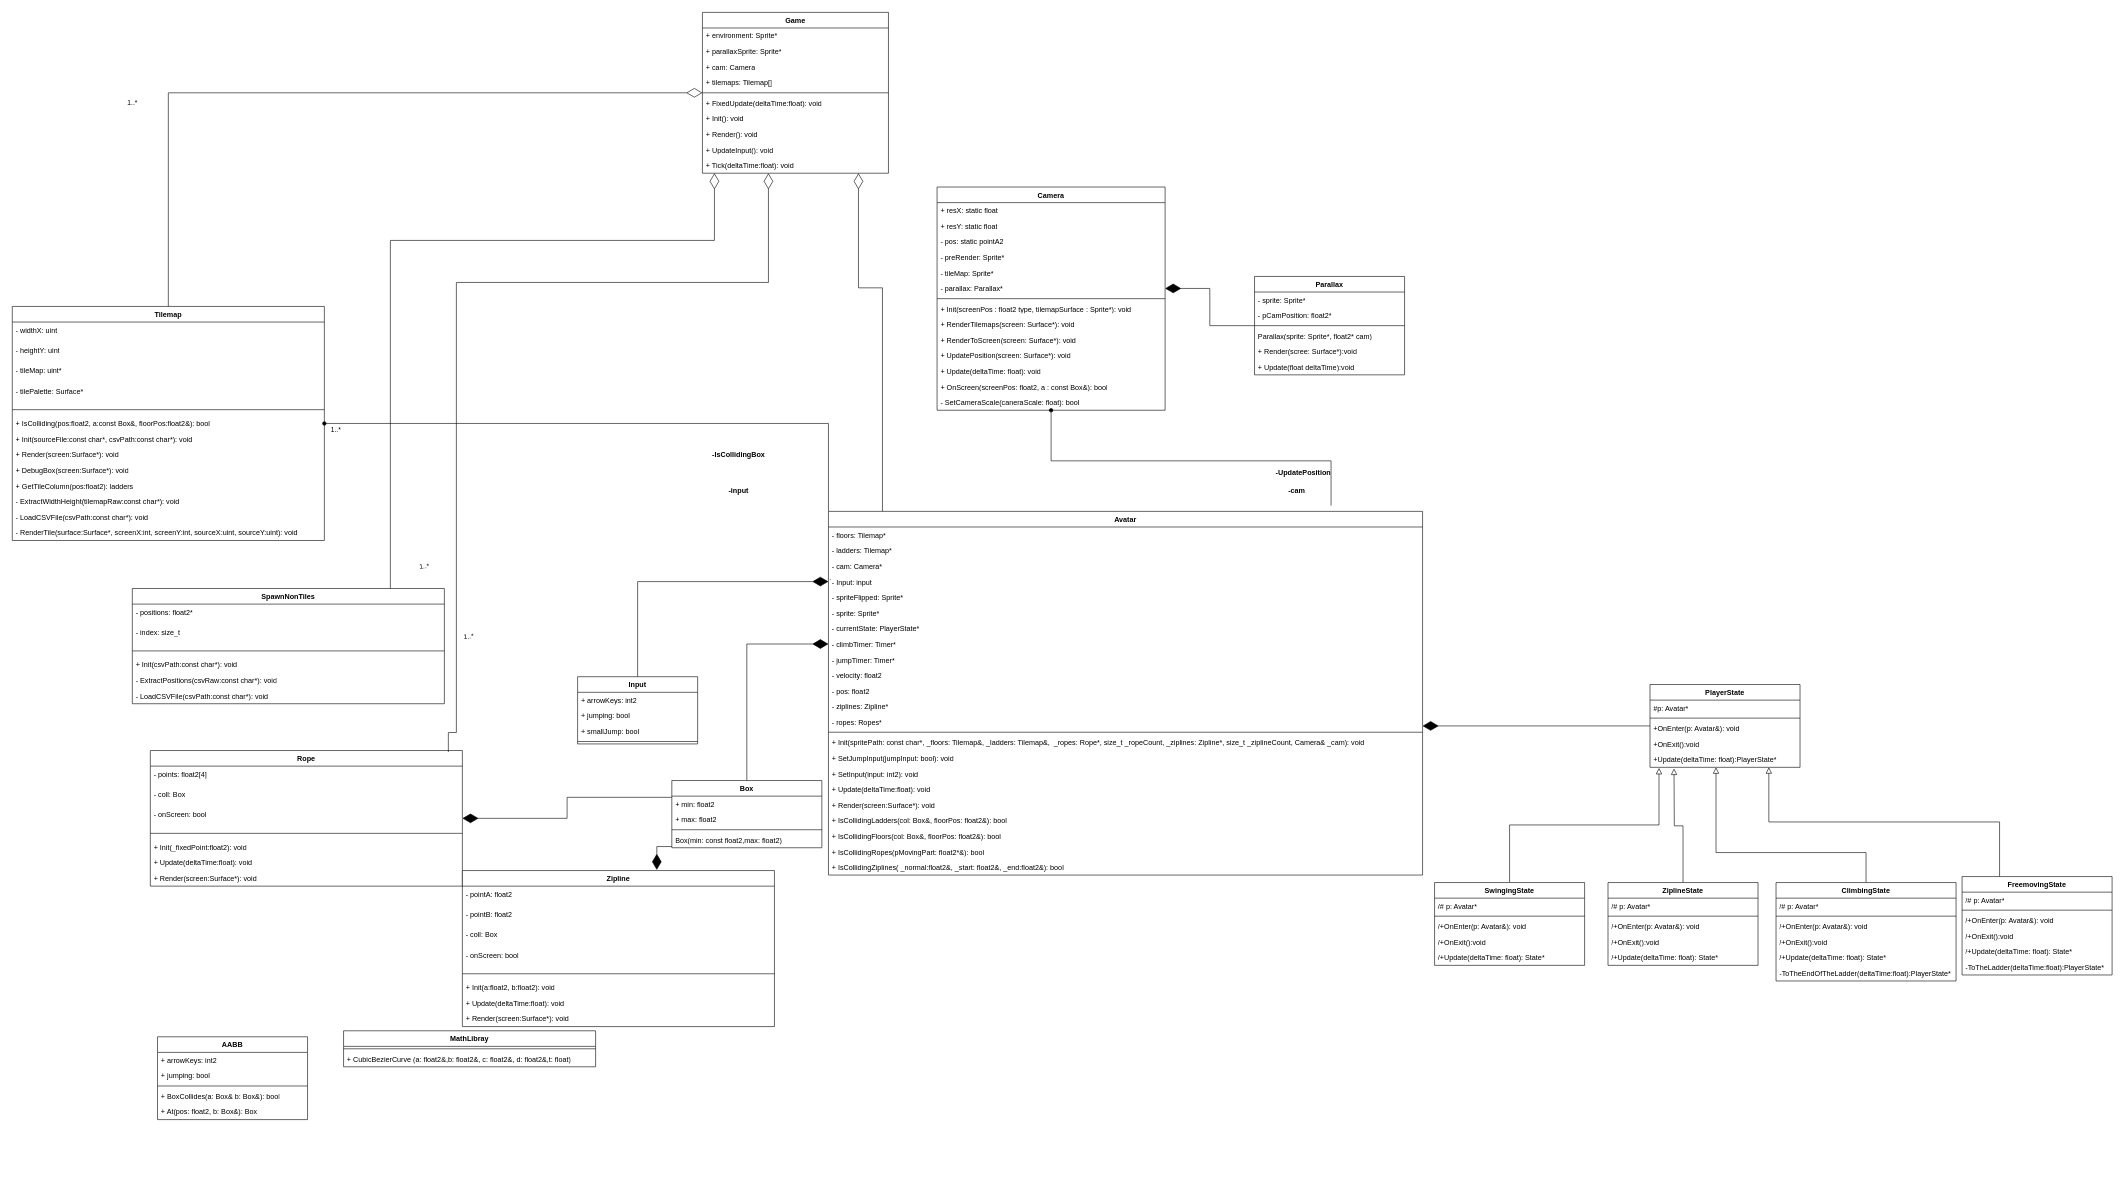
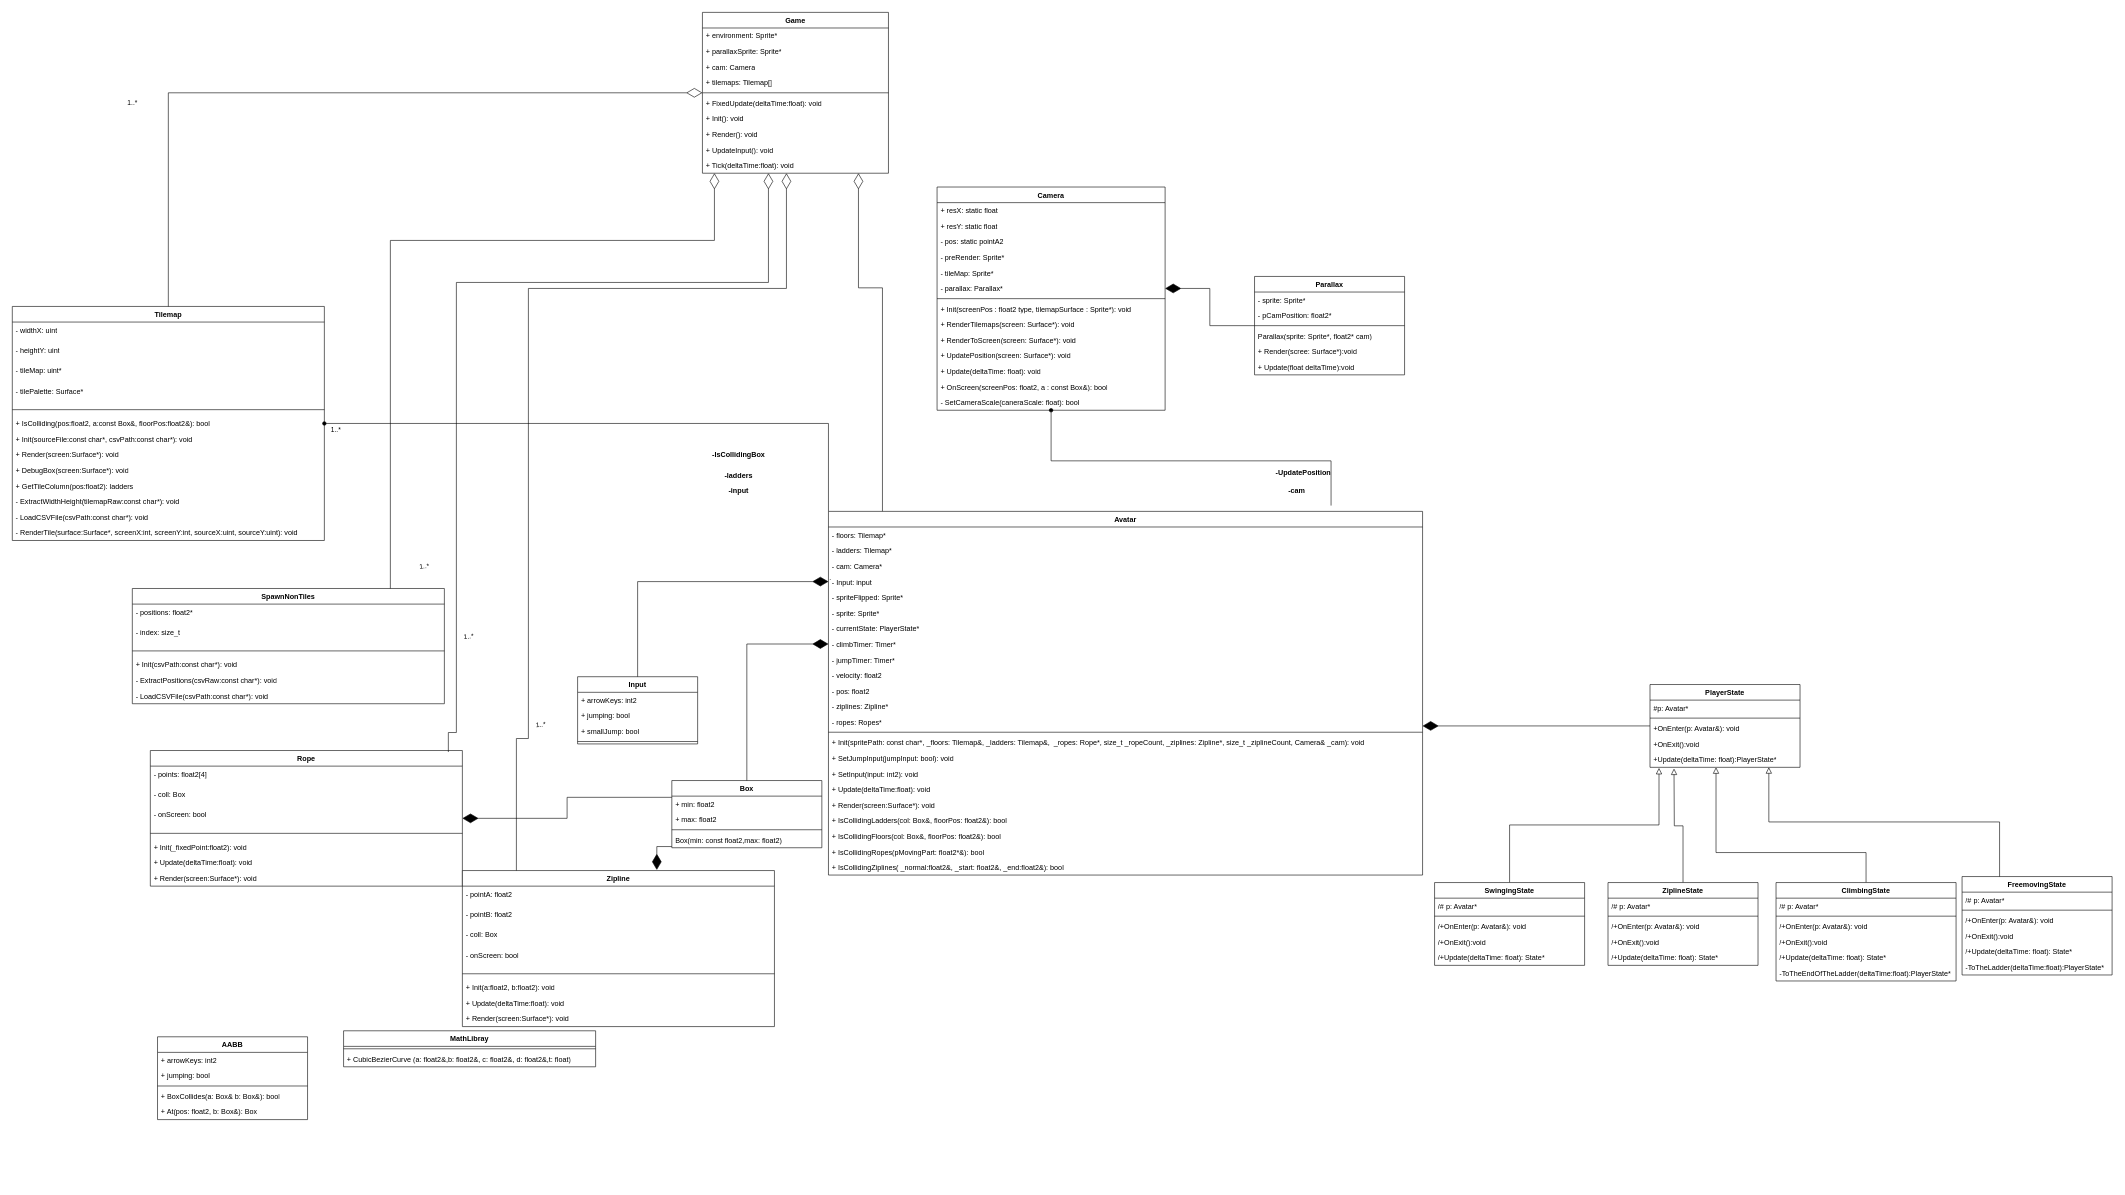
+ <mxCell id="179" value="" style="endArrow=none;html=1;rounded=0;align=left;verticalAlign=bottom;endFill=0;labelBackgroundColor=default;endSize=12;startArrow=diamondThin;startFill=0;startSize=24;edgeStyle=orthogonalEdgeStyle;" edge="1" parent="1" source="2" target="167"><mxGeometry relative="1" as="geometry"><mxPoint x="1290" y="426" as="sourcePoint" /><mxPoint x="757" y="1262" as="targetPoint" /><Array as="points"><mxPoint x="1310" y="480" /><mxPoint x="880" y="480" /><mxPoint x="880" y="1230" /><mxPoint x="860" y="1230" /></Array></mxGeometry></mxCell>
+ <mxCell id="180" value="&lt;div&gt;1..*&lt;/div&gt;&lt;div&gt;&lt;br&gt;&lt;/div&gt;" style="edgeLabel;html=1;align=center;verticalAlign=middle;resizable=0;points=[];rotation=-5;container=1;" vertex="1" connectable="0" parent="179"><mxGeometry relative="1" as="geometry"><mxPoint x="20" y="550" as="offset" /></mxGeometry></mxCell>
+ <mxCell id="51" value="-ladders" style="text;align=center;fontStyle=1;verticalAlign=middle;spacingLeft=3;spacingRight=3;strokeColor=none;rotatable=0;points=[[0,0.5],[1,0.5]];portConstraint=eastwest;html=1;" parent="50" vertex="1"><mxGeometry y="29" width="80" height="26" as="geometry" /></mxCell>
